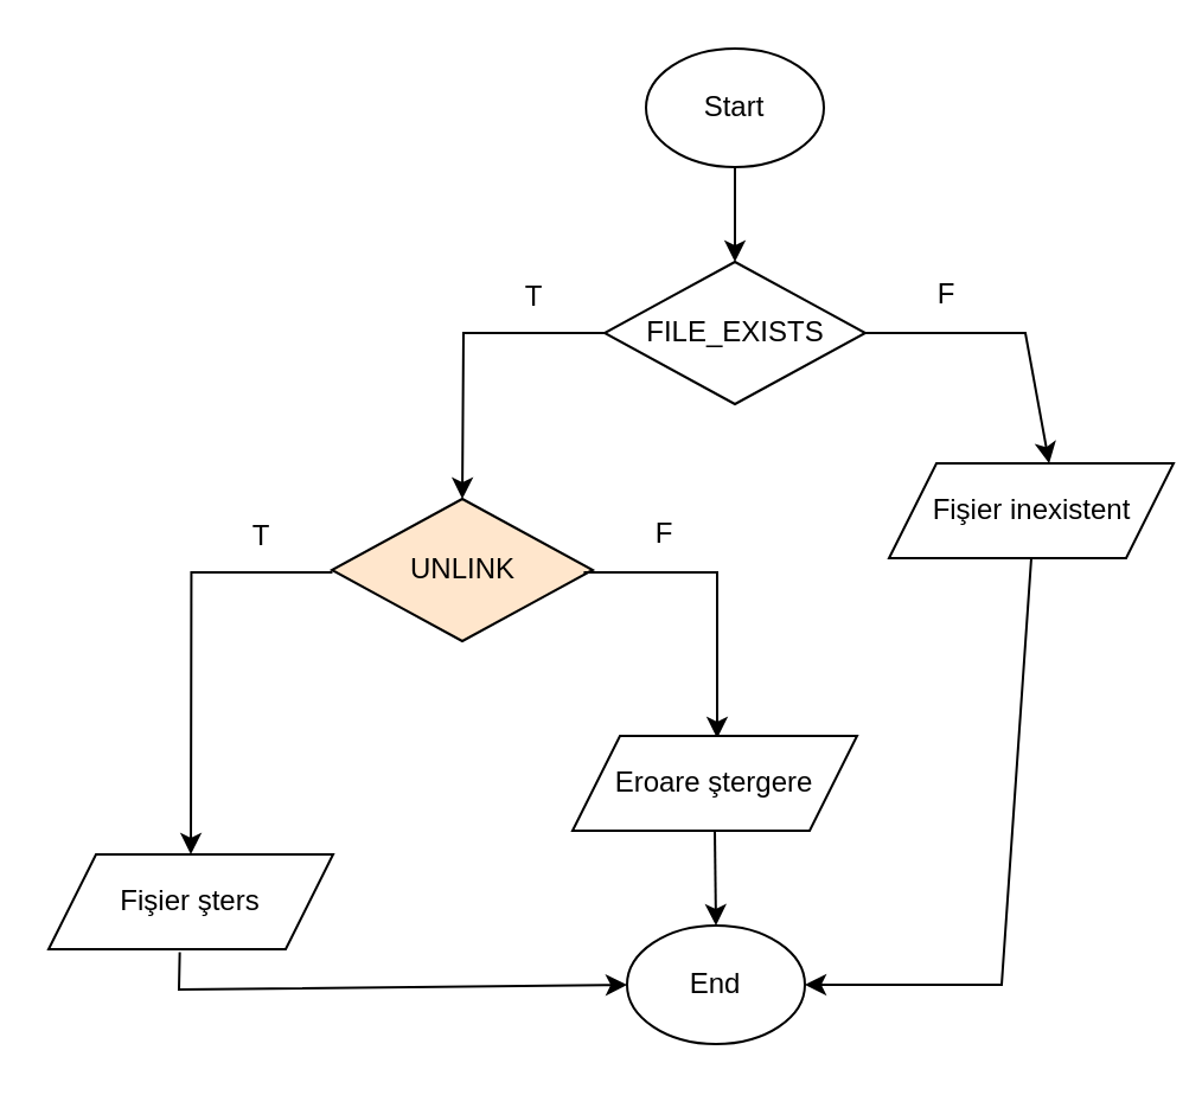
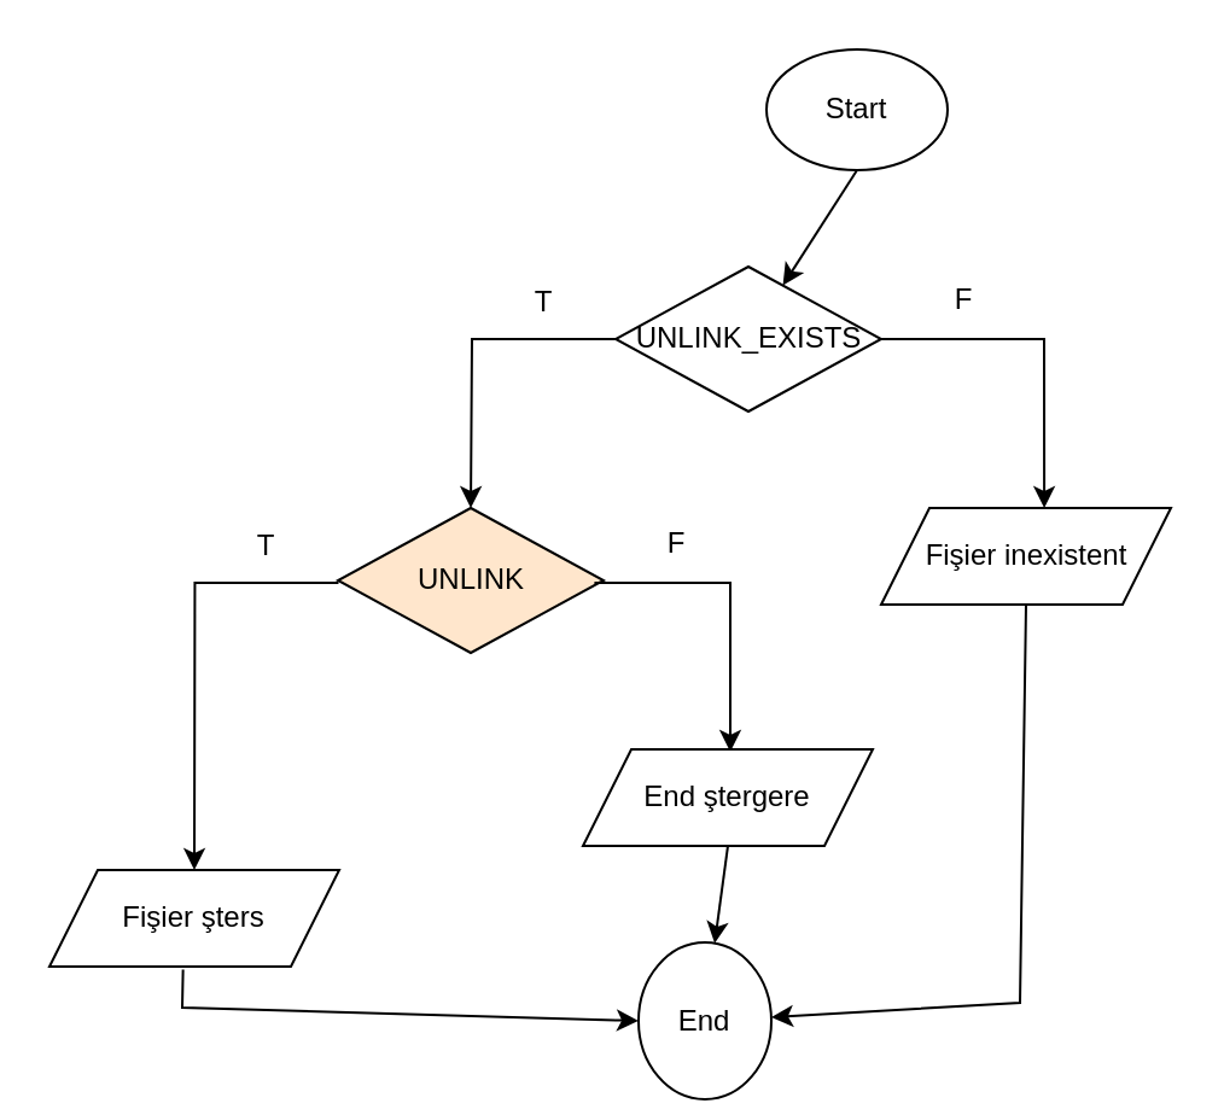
- <mxCell id="2" value="Start" style="ellipse;whiteSpace=wrap;html=1;" vertex="1" parent="1"><mxGeometry x="272" y="20" width="75" height="50" as="geometry" /></mxCell>
+ <mxCell id="2" value="Start" style="ellipse;whiteSpace=wrap;html=1;" vertex="1" parent="1"><mxGeometry x="317" y="20" width="75" height="50" as="geometry" /></mxCell>
- <mxCell id="3" value="FILE_EXISTS" style="rhombus;whiteSpace=wrap;html=1;" vertex="1" parent="1"><mxGeometry x="254.5" y="110" width="110" height="60" as="geometry" /></mxCell>
+ <mxCell id="3" value="UNLINK_EXISTS" style="rhombus;whiteSpace=wrap;html=1;" vertex="1" parent="1"><mxGeometry x="254.5" y="110" width="110" height="60" as="geometry" /></mxCell>
- <mxCell id="8" value="Fişier inexistent" style="shape=parallelogram;perimeter=parallelogramPerimeter;whiteSpace=wrap;html=1;fixedSize=1;" vertex="1" parent="1"><mxGeometry x="374.5" y="195" width="120" height="40" as="geometry" /></mxCell>
+ <mxCell id="8" value="Fişier inexistent" style="shape=parallelogram;perimeter=parallelogramPerimeter;whiteSpace=wrap;html=1;fixedSize=1;" vertex="1" parent="1"><mxGeometry x="364.5" y="210" width="120" height="40" as="geometry" /></mxCell>
- <mxCell id="15" value="Eroare ştergere" style="shape=parallelogram;perimeter=parallelogramPerimeter;whiteSpace=wrap;html=1;fixedSize=1;" vertex="1" parent="1"><mxGeometry x="241" y="310" width="120" height="40" as="geometry" /></mxCell>
+ <mxCell id="15" value="End ştergere" style="shape=parallelogram;perimeter=parallelogramPerimeter;whiteSpace=wrap;html=1;fixedSize=1;" vertex="1" parent="1"><mxGeometry x="241" y="310" width="120" height="40" as="geometry" /></mxCell>
- <mxCell id="17" value="End" style="ellipse;whiteSpace=wrap;html=1;" vertex="1" parent="1"><mxGeometry x="264" y="390" width="75" height="50" as="geometry" /></mxCell>
+ <mxCell id="17" value="End" style="ellipse;whiteSpace=wrap;html=1;" vertex="1" parent="1"><mxGeometry x="264" y="390" width="55" height="65" as="geometry" /></mxCell>
